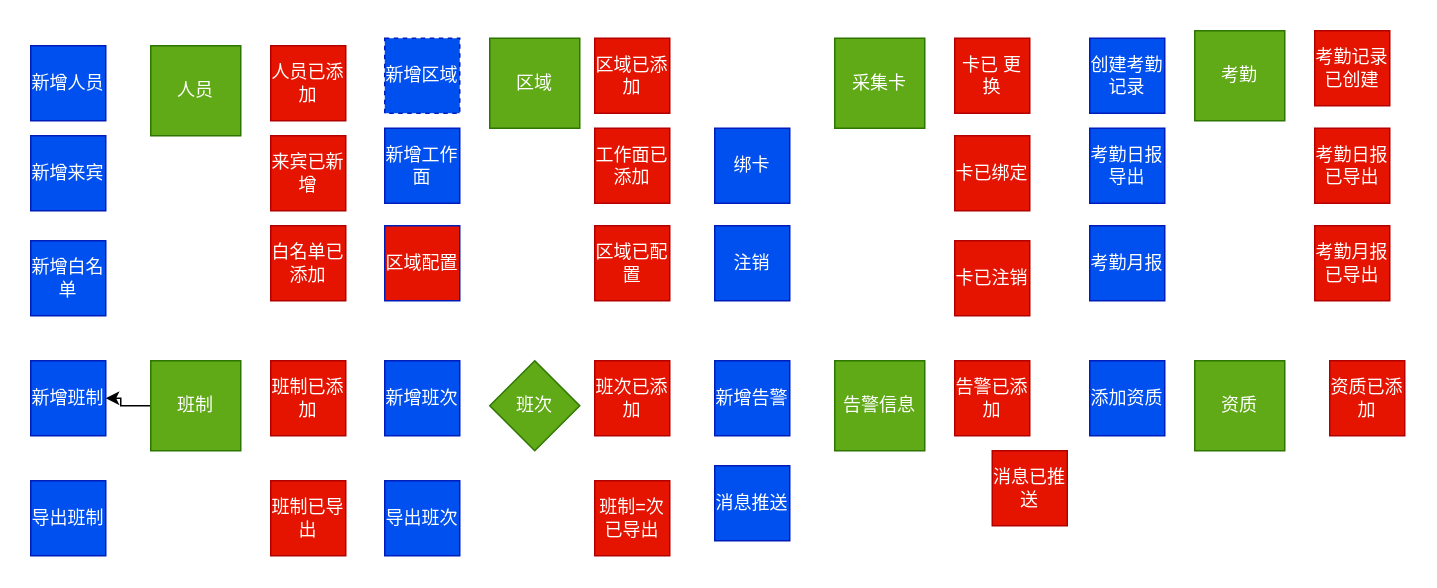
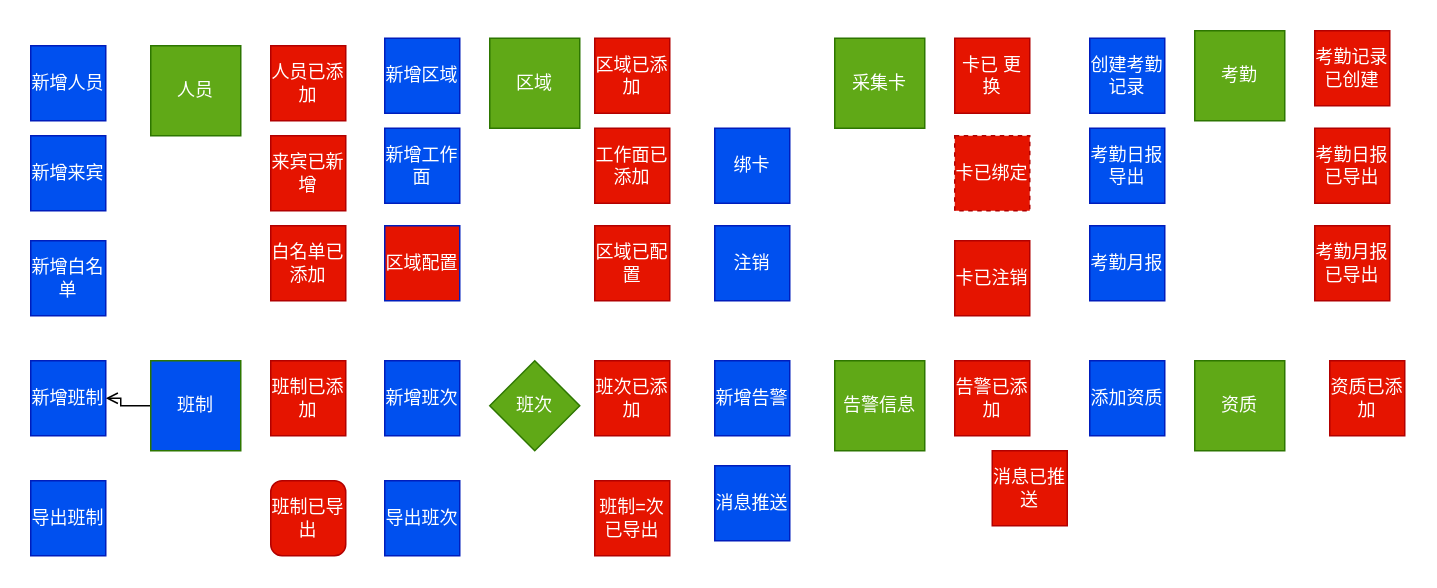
- <mxCell id="22" value="新增区域" style="whiteSpace=wrap;html=1;aspect=fixed;fillColor=#0050ef;fontColor=#ffffff;strokeColor=#001DBC;dashed=1;" parent="1" vertex="1"><mxGeometry x="256" y="25" width="50" height="50" as="geometry" /></mxCell>
+ <mxCell id="22" value="新增区域" style="whiteSpace=wrap;html=1;aspect=fixed;fillColor=#0050ef;fontColor=#ffffff;strokeColor=#001DBC;" parent="1" vertex="1"><mxGeometry x="256" y="25" width="50" height="50" as="geometry" /></mxCell>
- <mxCell id="14" value="卡已绑定" style="whiteSpace=wrap;html=1;aspect=fixed;fillColor=#e51400;fontColor=#ffffff;strokeColor=#B20000;" parent="1" vertex="1"><mxGeometry x="636" y="90" width="50" height="50" as="geometry" /></mxCell>
+ <mxCell id="14" value="卡已绑定" style="whiteSpace=wrap;html=1;aspect=fixed;fillColor=#e51400;fontColor=#ffffff;strokeColor=#B20000;dashed=1;" parent="1" vertex="1"><mxGeometry x="636" y="90" width="50" height="50" as="geometry" /></mxCell>
- <mxCell id="7" value="" style="edgeStyle=orthogonalEdgeStyle;rounded=0;orthogonalLoop=1;jettySize=auto;html=1;" parent="1" source="8" target="34" edge="1"><mxGeometry relative="1" as="geometry" /></mxCell>
+ <mxCell id="7" value="" style="edgeStyle=orthogonalEdgeStyle;rounded=0;orthogonalLoop=1;jettySize=auto;html=1;endArrow=open;" parent="1" source="8" target="34" edge="1"><mxGeometry relative="1" as="geometry" /></mxCell>
- <mxCell id="8" value="班制" style="whiteSpace=wrap;html=1;aspect=fixed;fillColor=#60a917;fontColor=#ffffff;strokeColor=#2D7600;" parent="1" vertex="1"><mxGeometry x="100" y="240" width="60" height="60" as="geometry" /></mxCell>
+ <mxCell id="8" value="班制" style="whiteSpace=wrap;html=1;aspect=fixed;fillColor=#0050ef;fontColor=#ffffff;strokeColor=#2D7600;" parent="1" vertex="1"><mxGeometry x="100" y="240" width="60" height="60" as="geometry" /></mxCell>
- <mxCell id="38" value="班制已导出" style="whiteSpace=wrap;html=1;aspect=fixed;fillColor=#e51400;fontColor=#ffffff;strokeColor=#B20000;" parent="1" vertex="1"><mxGeometry x="180" y="320" width="50" height="50" as="geometry" /></mxCell>
+ <mxCell id="38" value="班制已导出" style="whiteSpace=wrap;html=1;aspect=fixed;fillColor=#e51400;fontColor=#ffffff;strokeColor=#B20000;rounded=1;" parent="1" vertex="1"><mxGeometry x="180" y="320" width="50" height="50" as="geometry" /></mxCell>
